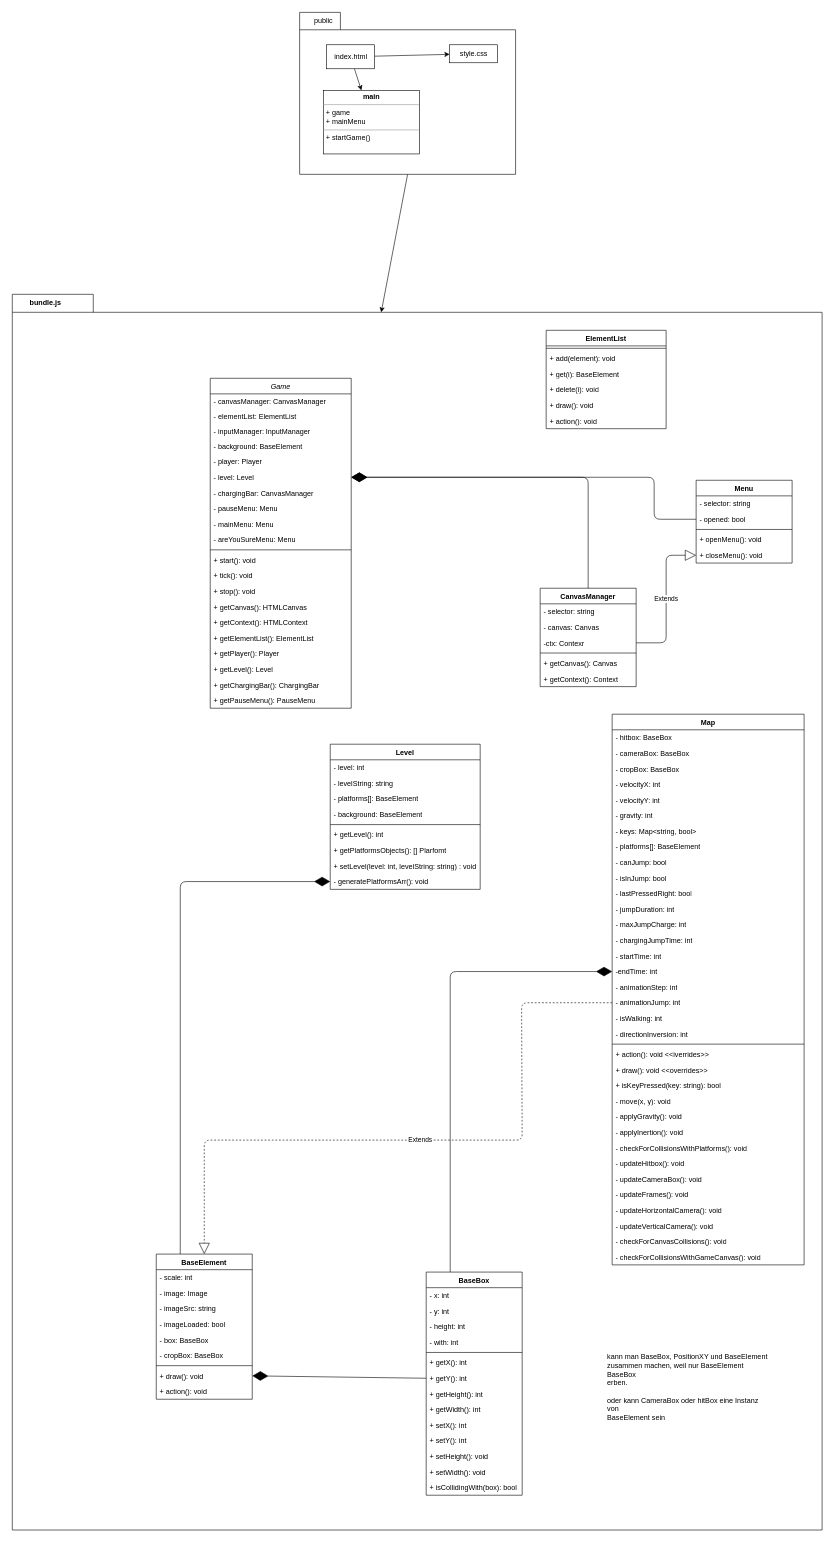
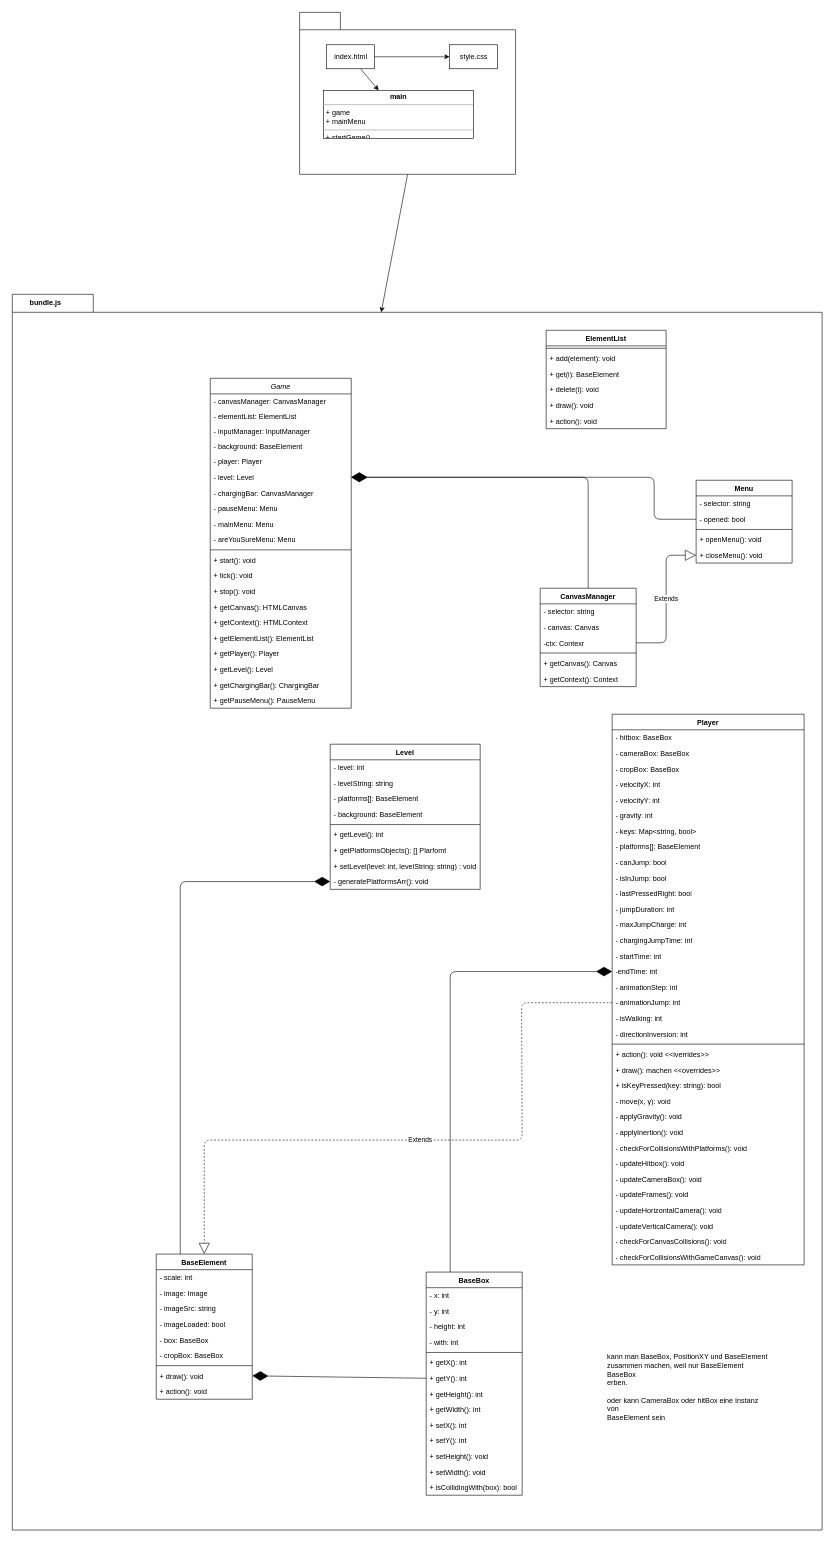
- <mxCell id="131" value="public" style="text;html=1;strokeColor=none;fillColor=none;align=center;verticalAlign=middle;whiteSpace=wrap;rounded=0;" parent="1" vertex="1"><mxGeometry x="509" y="20" width="60" height="30" as="geometry" /></mxCell>
- <mxCell id="130" value="style.css" style="html=1;" parent="1" vertex="1"><mxGeometry x="749" y="74" width="80" height="30" as="geometry" /></mxCell>
+ <mxCell id="130" value="style.css" style="html=1;" parent="1" vertex="1"><mxGeometry x="749" y="74" width="80" height="40" as="geometry" /></mxCell>
- <mxCell id="126" value="&lt;p style=&quot;margin:0px;margin-top:4px;text-align:center;&quot;&gt;&lt;b&gt;main&lt;/b&gt;&lt;/p&gt;&lt;hr size=&quot;1&quot;&gt;&lt;p style=&quot;margin:0px;margin-left:4px;&quot;&gt;+ game&lt;/p&gt;&lt;p style=&quot;margin:0px;margin-left:4px;&quot;&gt;+ mainMenu&lt;/p&gt;&lt;hr size=&quot;1&quot;&gt;&lt;p style=&quot;margin:0px;margin-left:4px;&quot;&gt;+ startGame()&lt;/p&gt;" style="verticalAlign=top;align=left;overflow=fill;fontSize=12;fontFamily=Helvetica;html=1;" parent="1" vertex="1"><mxGeometry x="539" y="150" width="160" height="106" as="geometry" /></mxCell>
+ <mxCell id="126" value="&lt;p style=&quot;margin:0px;margin-top:4px;text-align:center;&quot;&gt;&lt;b&gt;main&lt;/b&gt;&lt;/p&gt;&lt;hr size=&quot;1&quot;&gt;&lt;p style=&quot;margin:0px;margin-left:4px;&quot;&gt;+ game&lt;/p&gt;&lt;p style=&quot;margin:0px;margin-left:4px;&quot;&gt;+ mainMenu&lt;/p&gt;&lt;hr size=&quot;1&quot;&gt;&lt;p style=&quot;margin:0px;margin-left:4px;&quot;&gt;+ startGame()&lt;/p&gt;" style="verticalAlign=top;align=left;overflow=fill;fontSize=12;fontFamily=Helvetica;html=1;" parent="1" vertex="1"><mxGeometry x="539" y="150" width="250" height="80" as="geometry" /></mxCell>
- <mxCell id="3" value="Map" style="swimlane;fontStyle=1;align=center;verticalAlign=top;childLayout=stackLayout;horizontal=1;startSize=26;horizontalStack=0;resizeParent=1;resizeParentMax=0;resizeLast=0;collapsible=1;marginBottom=0;whiteSpace=wrap;html=1;" parent="2" vertex="1"><mxGeometry x="1000" y="700" width="320" height="918" as="geometry" /></mxCell>
+ <mxCell id="3" value="Player" style="swimlane;fontStyle=1;align=center;verticalAlign=top;childLayout=stackLayout;horizontal=1;startSize=26;horizontalStack=0;resizeParent=1;resizeParentMax=0;resizeLast=0;collapsible=1;marginBottom=0;whiteSpace=wrap;html=1;" parent="2" vertex="1"><mxGeometry x="1000" y="700" width="320" height="918" as="geometry" /></mxCell>
- <mxCell id="26" value="+ draw(): void &amp;lt;&amp;lt;overrides&amp;gt;&amp;gt;" style="text;strokeColor=none;fillColor=none;align=left;verticalAlign=top;spacingLeft=4;spacingRight=4;overflow=hidden;rotatable=0;points=[[0,0.5],[1,0.5]];portConstraint=eastwest;whiteSpace=wrap;html=1;" parent="3" vertex="1"><mxGeometry y="580" width="320" height="26" as="geometry" /></mxCell>
+ <mxCell id="26" value="+ draw(): machen &amp;lt;&amp;lt;overrides&amp;gt;&amp;gt;" style="text;strokeColor=none;fillColor=none;align=left;verticalAlign=top;spacingLeft=4;spacingRight=4;overflow=hidden;rotatable=0;points=[[0,0.5],[1,0.5]];portConstraint=eastwest;whiteSpace=wrap;html=1;" parent="3" vertex="1"><mxGeometry y="580" width="320" height="26" as="geometry" /></mxCell>
